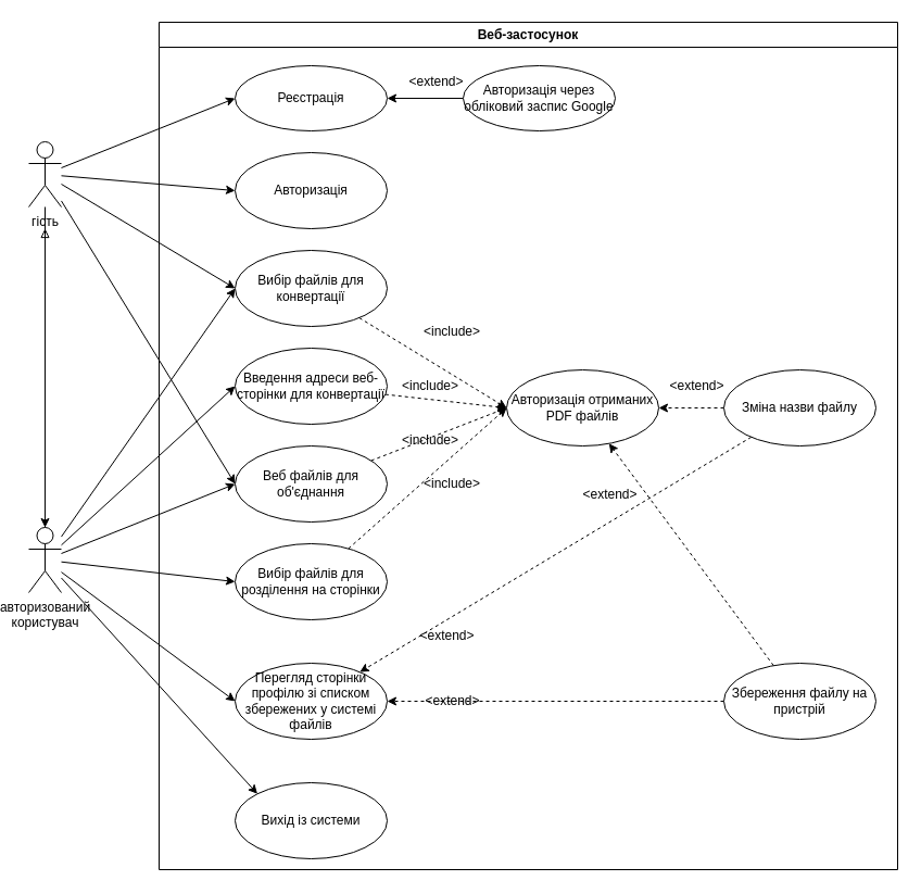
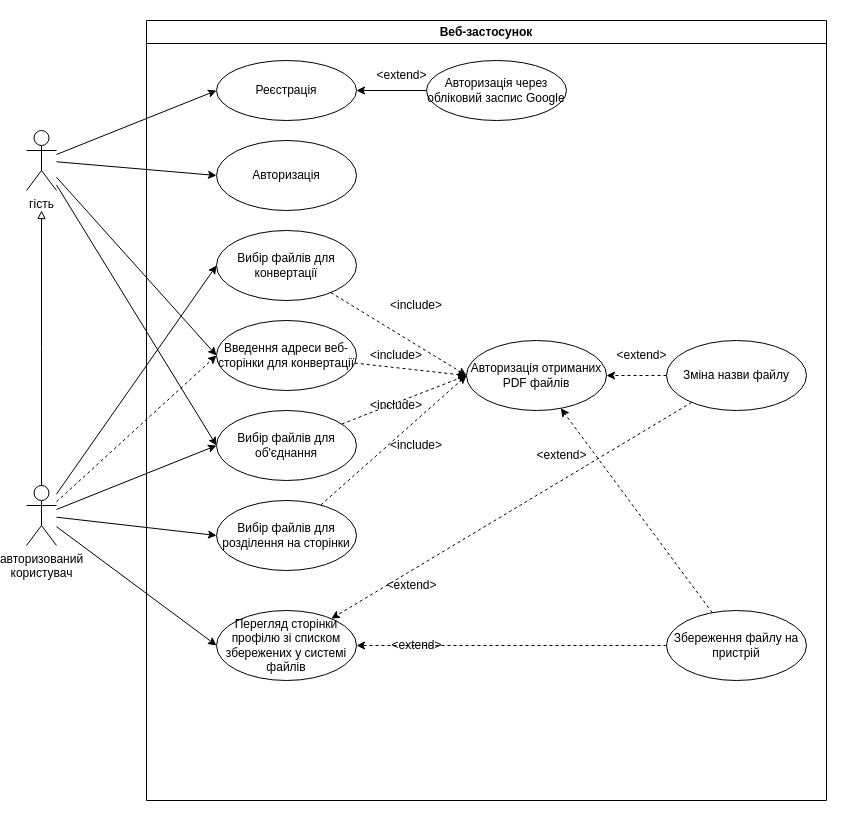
- <mxCell id="46" style="rounded=0;orthogonalLoop=1;jettySize=auto;html=1;" edge="1" parent="1" source="37" target="44"><mxGeometry relative="1" as="geometry" /></mxCell>
+ <mxCell id="46" style="rounded=0;orthogonalLoop=1;jettySize=auto;html=1;entryX=0;entryY=0.5;entryDx=0;entryDy=0;" edge="1" parent="1" source="37" target="25"><mxGeometry relative="1" as="geometry" /></mxCell>
- <mxCell id="35" style="rounded=0;orthogonalLoop=1;jettySize=auto;html=1;entryX=0;entryY=0.5;entryDx=0;entryDy=0;" edge="1" parent="1" source="37" target="19"><mxGeometry relative="1" as="geometry" /></mxCell>
- <mxCell id="42" style="rounded=0;orthogonalLoop=1;jettySize=auto;html=1;entryX=0;entryY=0.5;entryDx=0;entryDy=0;" edge="1" parent="1" source="44" target="25"><mxGeometry relative="1" as="geometry" /></mxCell>
+ <mxCell id="42" style="rounded=0;orthogonalLoop=1;jettySize=auto;html=1;entryX=0;entryY=0.5;entryDx=0;entryDy=0;dashed=1;" edge="1" parent="1" source="44" target="25"><mxGeometry relative="1" as="geometry" /></mxCell>
- <mxCell id="21" value="Веб файлів для об'єднання" style="ellipse;whiteSpace=wrap;html=1;" vertex="1" parent="2"><mxGeometry x="70" y="390" width="140" height="70" as="geometry" /></mxCell>
+ <mxCell id="21" value="Вибір файлів для об'єднання" style="ellipse;whiteSpace=wrap;html=1;" vertex="1" parent="2"><mxGeometry x="70" y="390" width="140" height="70" as="geometry" /></mxCell>
- <mxCell id="38" style="rounded=0;orthogonalLoop=1;jettySize=auto;html=1;entryX=0;entryY=0;entryDx=0;entryDy=0;" edge="1" parent="1" source="44" target="17"><mxGeometry relative="1" as="geometry" /></mxCell>
- <mxCell id="17" value="Вихід із системи" style="ellipse;whiteSpace=wrap;html=1;" vertex="1" parent="2"><mxGeometry x="70" y="700" width="140" height="70" as="geometry" /></mxCell>
